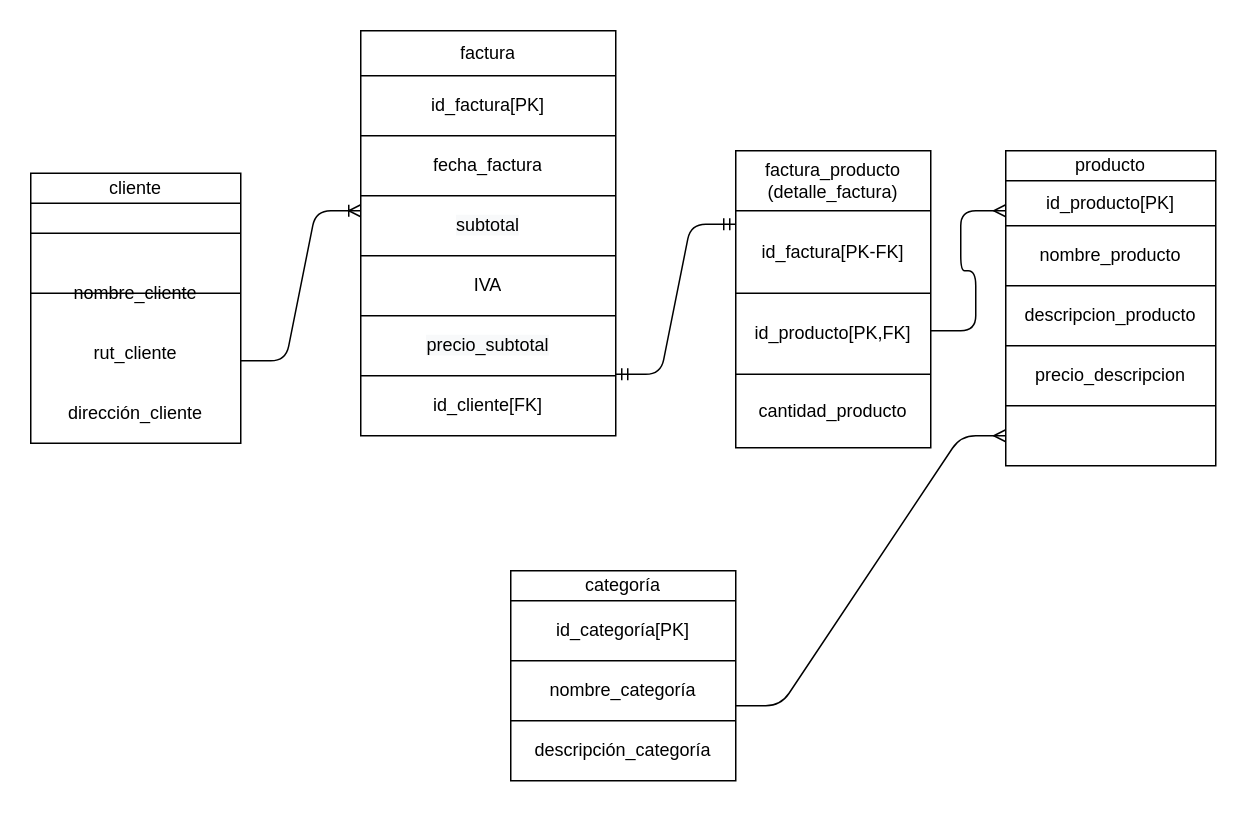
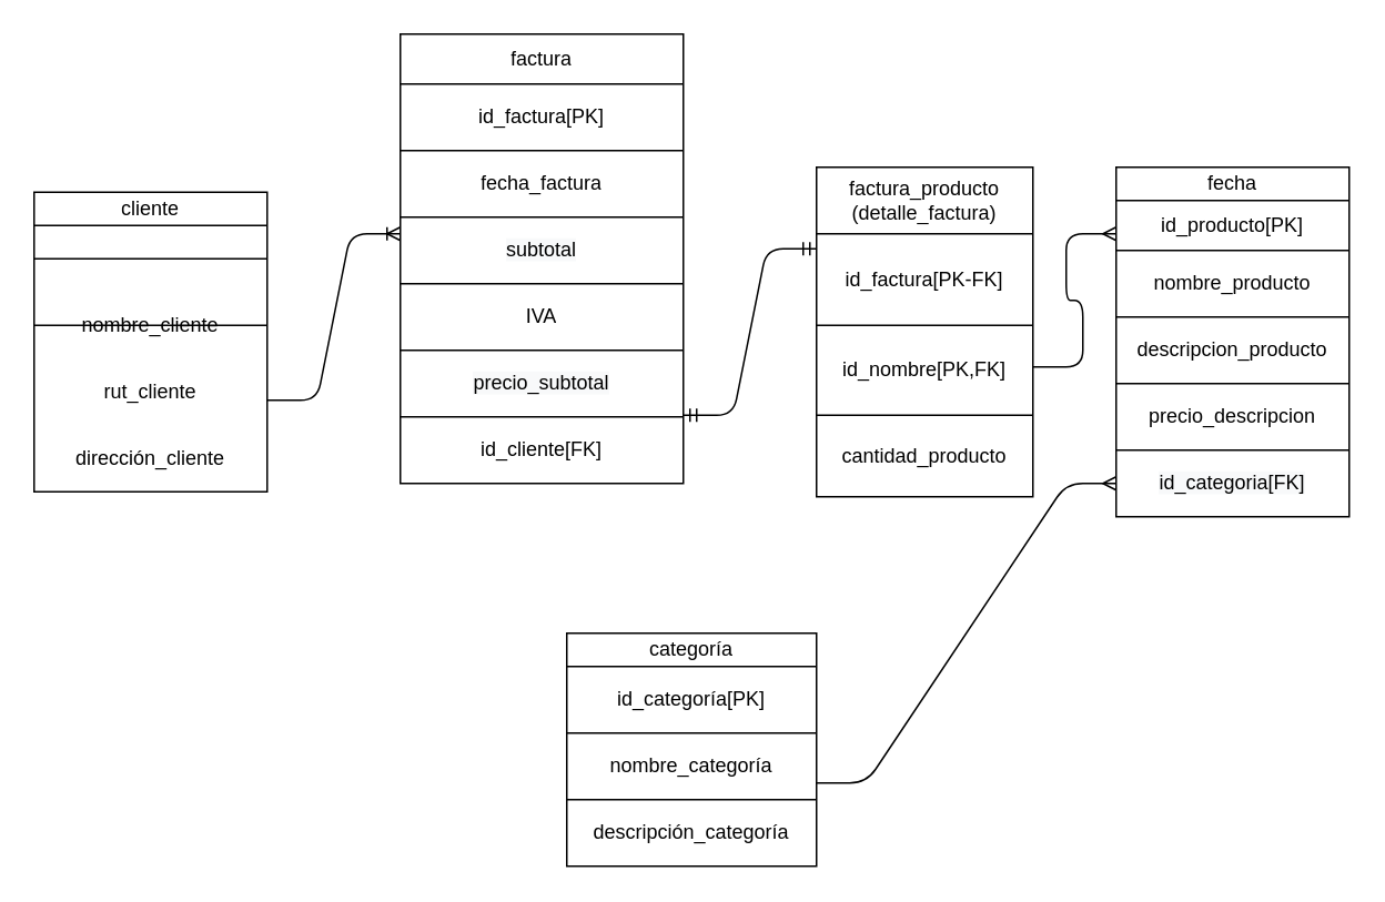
- <mxCell id="51" value="producto" style="shape=partialRectangle;html=1;whiteSpace=wrap;connectable=0;overflow=hidden;fillColor=none;top=0;left=0;bottom=0;right=0;" vertex="1" parent="50"><mxGeometry width="140" height="20" as="geometry" /></mxCell>
+ <mxCell id="51" value="fecha" style="shape=partialRectangle;html=1;whiteSpace=wrap;connectable=0;overflow=hidden;fillColor=none;top=0;left=0;bottom=0;right=0;" vertex="1" parent="50"><mxGeometry width="140" height="20" as="geometry" /></mxCell>
- <mxCell id="46" value="&lt;span&gt;id_producto&lt;/span&gt;&lt;span&gt;[PK,FK]&lt;/span&gt;" style="shape=partialRectangle;html=1;whiteSpace=wrap;connectable=0;overflow=hidden;fillColor=none;top=0;left=0;bottom=0;right=0;" vertex="1" parent="45"><mxGeometry width="130" height="54" as="geometry" /></mxCell>
+ <mxCell id="46" value="&lt;span&gt;id_nombre&lt;/span&gt;&lt;span&gt;[PK,FK]&lt;/span&gt;" style="shape=partialRectangle;html=1;whiteSpace=wrap;connectable=0;overflow=hidden;fillColor=none;top=0;left=0;bottom=0;right=0;" vertex="1" parent="45"><mxGeometry width="130" height="54" as="geometry" /></mxCell>
+ <mxCell id="61" value="&lt;span style=&quot;color: rgb(0 , 0 , 0) ; font-family: &amp;#34;helvetica&amp;#34; ; font-size: 12px ; font-style: normal ; font-weight: 400 ; letter-spacing: normal ; text-align: center ; text-indent: 0px ; text-transform: none ; word-spacing: 0px ; background-color: rgb(248 , 249 , 250) ; display: inline ; float: none&quot;&gt;id_categoria[FK]&lt;/span&gt;" style="shape=partialRectangle;html=1;whiteSpace=wrap;connectable=0;overflow=hidden;fillColor=none;top=0;left=0;bottom=0;right=0;" vertex="1" parent="60"><mxGeometry width="140" height="40" as="geometry" /></mxCell>
